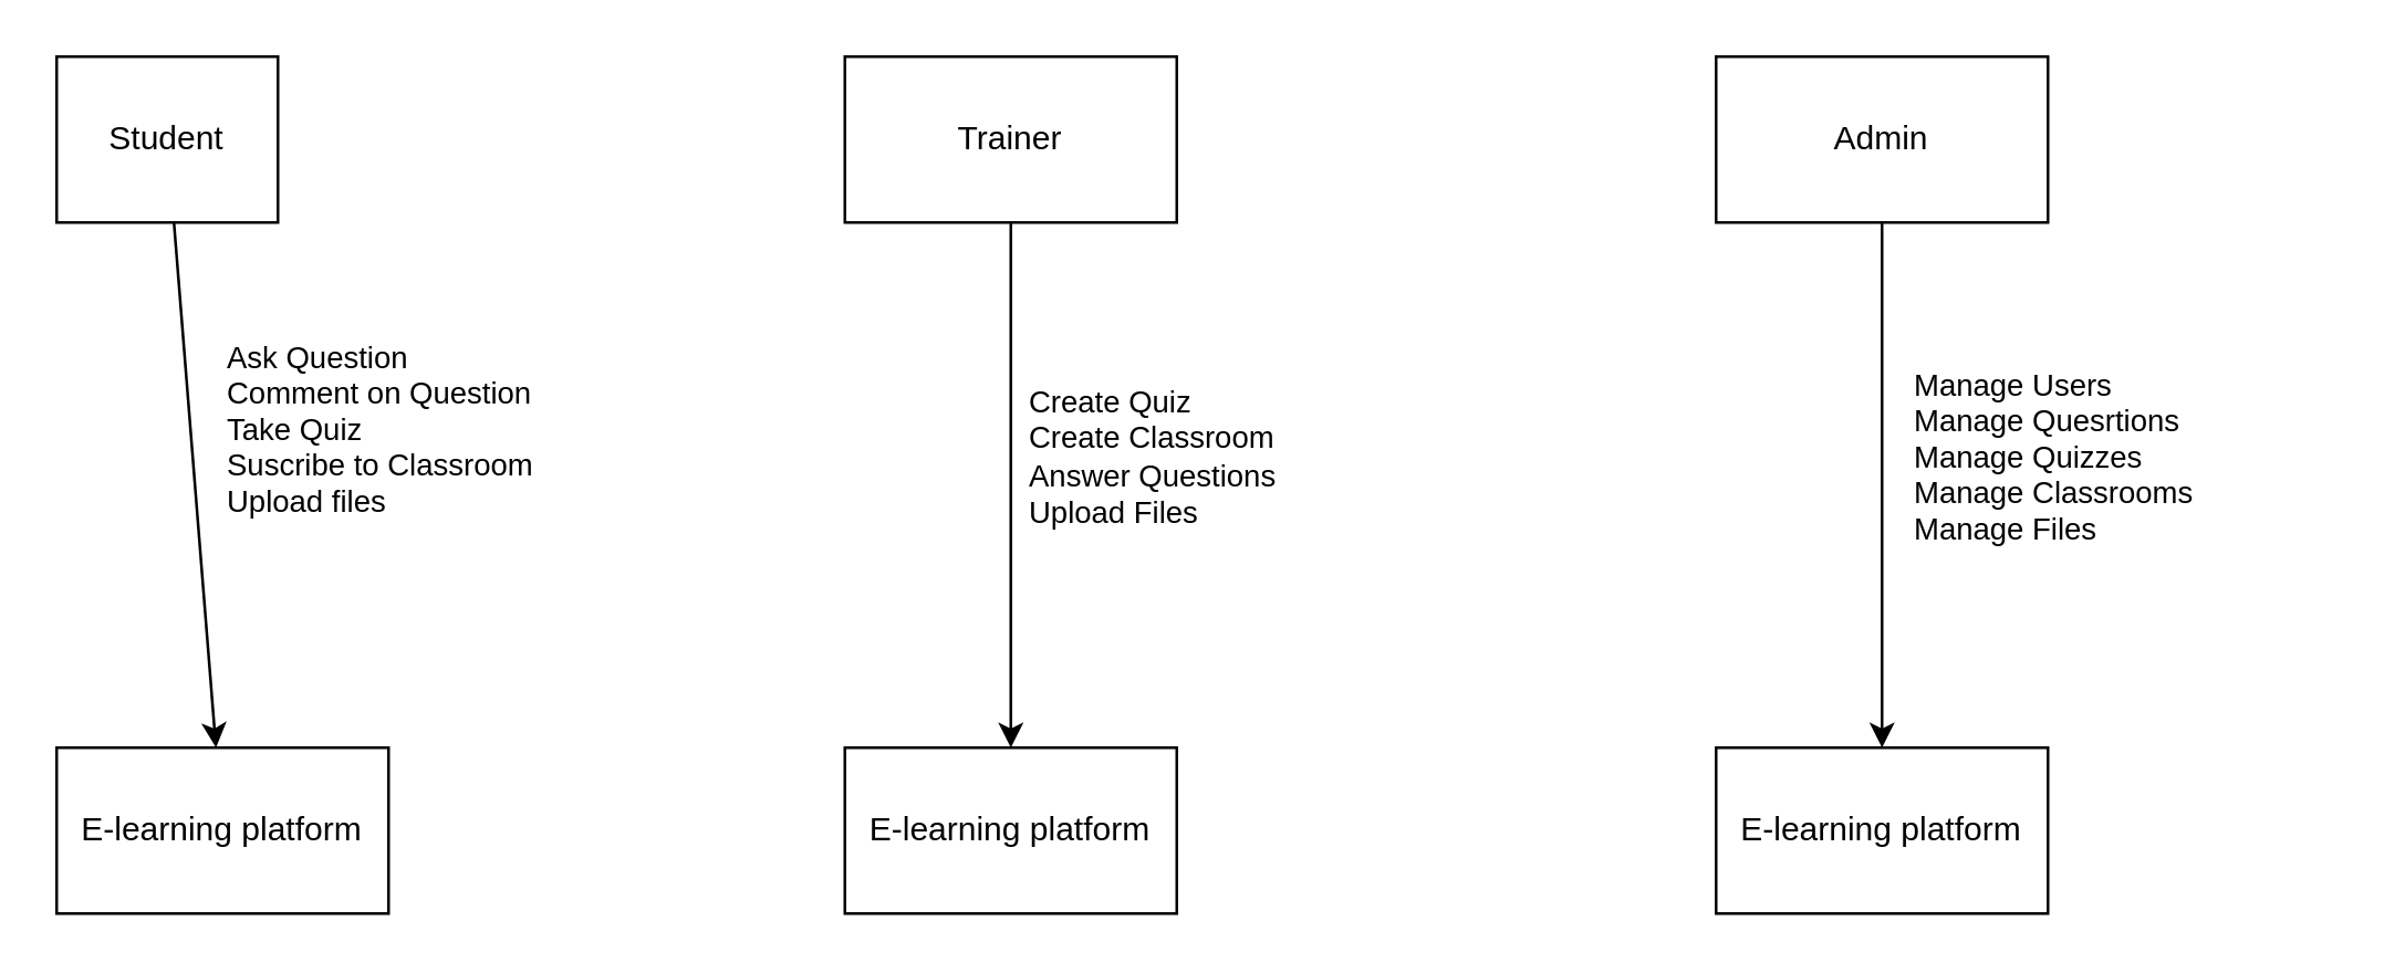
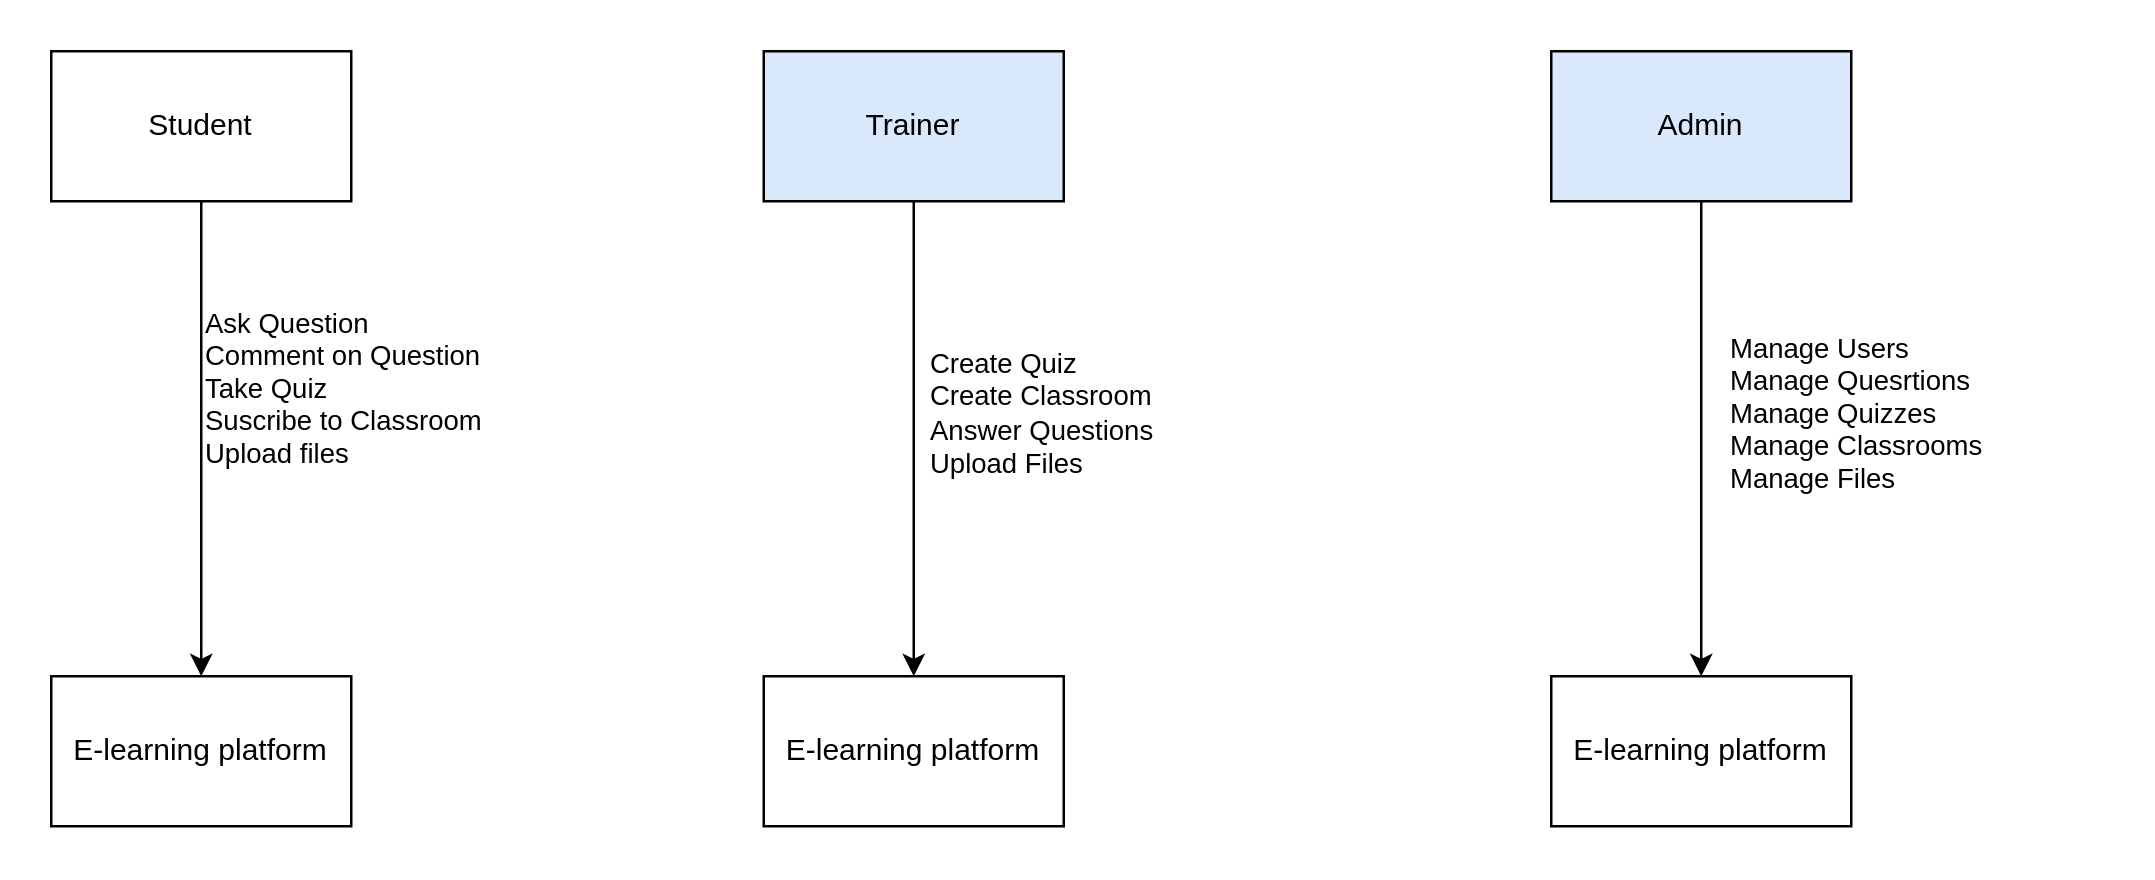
- <mxCell id="3" value="Student" style="rounded=0;whiteSpace=wrap;html=1;" vertex="1" parent="1"><mxGeometry x="20" y="20" width="80" height="60" as="geometry" /></mxCell>
+ <mxCell id="3" value="Student" style="rounded=0;whiteSpace=wrap;html=1;" vertex="1" parent="1"><mxGeometry x="20" y="20" width="120" height="60" as="geometry" /></mxCell>
- <mxCell id="6" value="Trainer" style="rounded=0;whiteSpace=wrap;html=1;" vertex="1" parent="1"><mxGeometry x="305" y="20" width="120" height="60" as="geometry" /></mxCell>
+ <mxCell id="6" value="Trainer" style="rounded=0;whiteSpace=wrap;html=1;fillColor=#dae8fc;" vertex="1" parent="1"><mxGeometry x="305" y="20" width="120" height="60" as="geometry" /></mxCell>
- <mxCell id="9" value="Admin" style="rounded=0;whiteSpace=wrap;html=1;" vertex="1" parent="1"><mxGeometry x="620" y="20" width="120" height="60" as="geometry" /></mxCell>
+ <mxCell id="9" value="Admin" style="rounded=0;whiteSpace=wrap;html=1;fillColor=#dae8fc;" vertex="1" parent="1"><mxGeometry x="620" y="20" width="120" height="60" as="geometry" /></mxCell>
